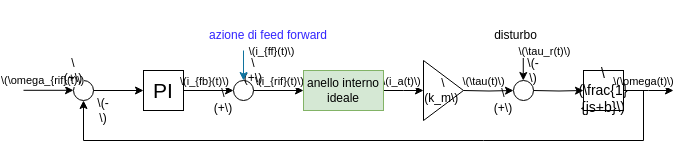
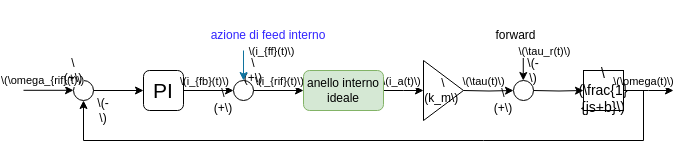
- <mxCell id="16" value="azione di feed forward" style="text;html=1;align=center;verticalAlign=middle;whiteSpace=wrap;rounded=0;fontColor=#3224FF;" vertex="1" parent="1"><mxGeometry x="200" y="20" width="130" height="30" as="geometry" /></mxCell>
+ <mxCell id="16" value="azione di feed interno" style="text;html=1;align=center;verticalAlign=middle;whiteSpace=wrap;rounded=0;fontColor=#3224FF;" vertex="1" parent="1"><mxGeometry x="200" y="20" width="130" height="30" as="geometry" /></mxCell>
- <mxCell id="31" value="disturbo" style="text;html=1;align=center;verticalAlign=middle;whiteSpace=wrap;rounded=0;fillColor=none;fontColor=default;" vertex="1" parent="1"><mxGeometry x="485" y="20" width="55" height="30" as="geometry" /></mxCell>
+ <mxCell id="31" value="forward" style="text;html=1;align=center;verticalAlign=middle;whiteSpace=wrap;rounded=0;fillColor=none;fontColor=default;" vertex="1" parent="1"><mxGeometry x="485" y="20" width="55" height="30" as="geometry" /></mxCell>
- <mxCell id="6" value="PI" style="rounded=0;whiteSpace=wrap;html=1;fillColor=none;fontSize=21;" vertex="1" parent="1"><mxGeometry x="140" y="70" width="40" height="40" as="geometry" /></mxCell>
+ <mxCell id="6" value="PI" style="whiteSpace=wrap;html=1;fillColor=none;fontSize=21;rounded=1;" vertex="1" parent="1"><mxGeometry x="140" y="70" width="40" height="40" as="geometry" /></mxCell>
- <mxCell id="12" value="anello interno ideale" style="rounded=0;whiteSpace=wrap;html=1;fillColor=#d5e8d4;strokeColor=#82b366;" vertex="1" parent="1"><mxGeometry x="300" y="70" width="80" height="40" as="geometry" /></mxCell>
+ <mxCell id="12" value="anello interno ideale" style="whiteSpace=wrap;html=1;fillColor=#d5e8d4;strokeColor=#82b366;rounded=1;" vertex="1" parent="1"><mxGeometry x="300" y="70" width="80" height="40" as="geometry" /></mxCell>
